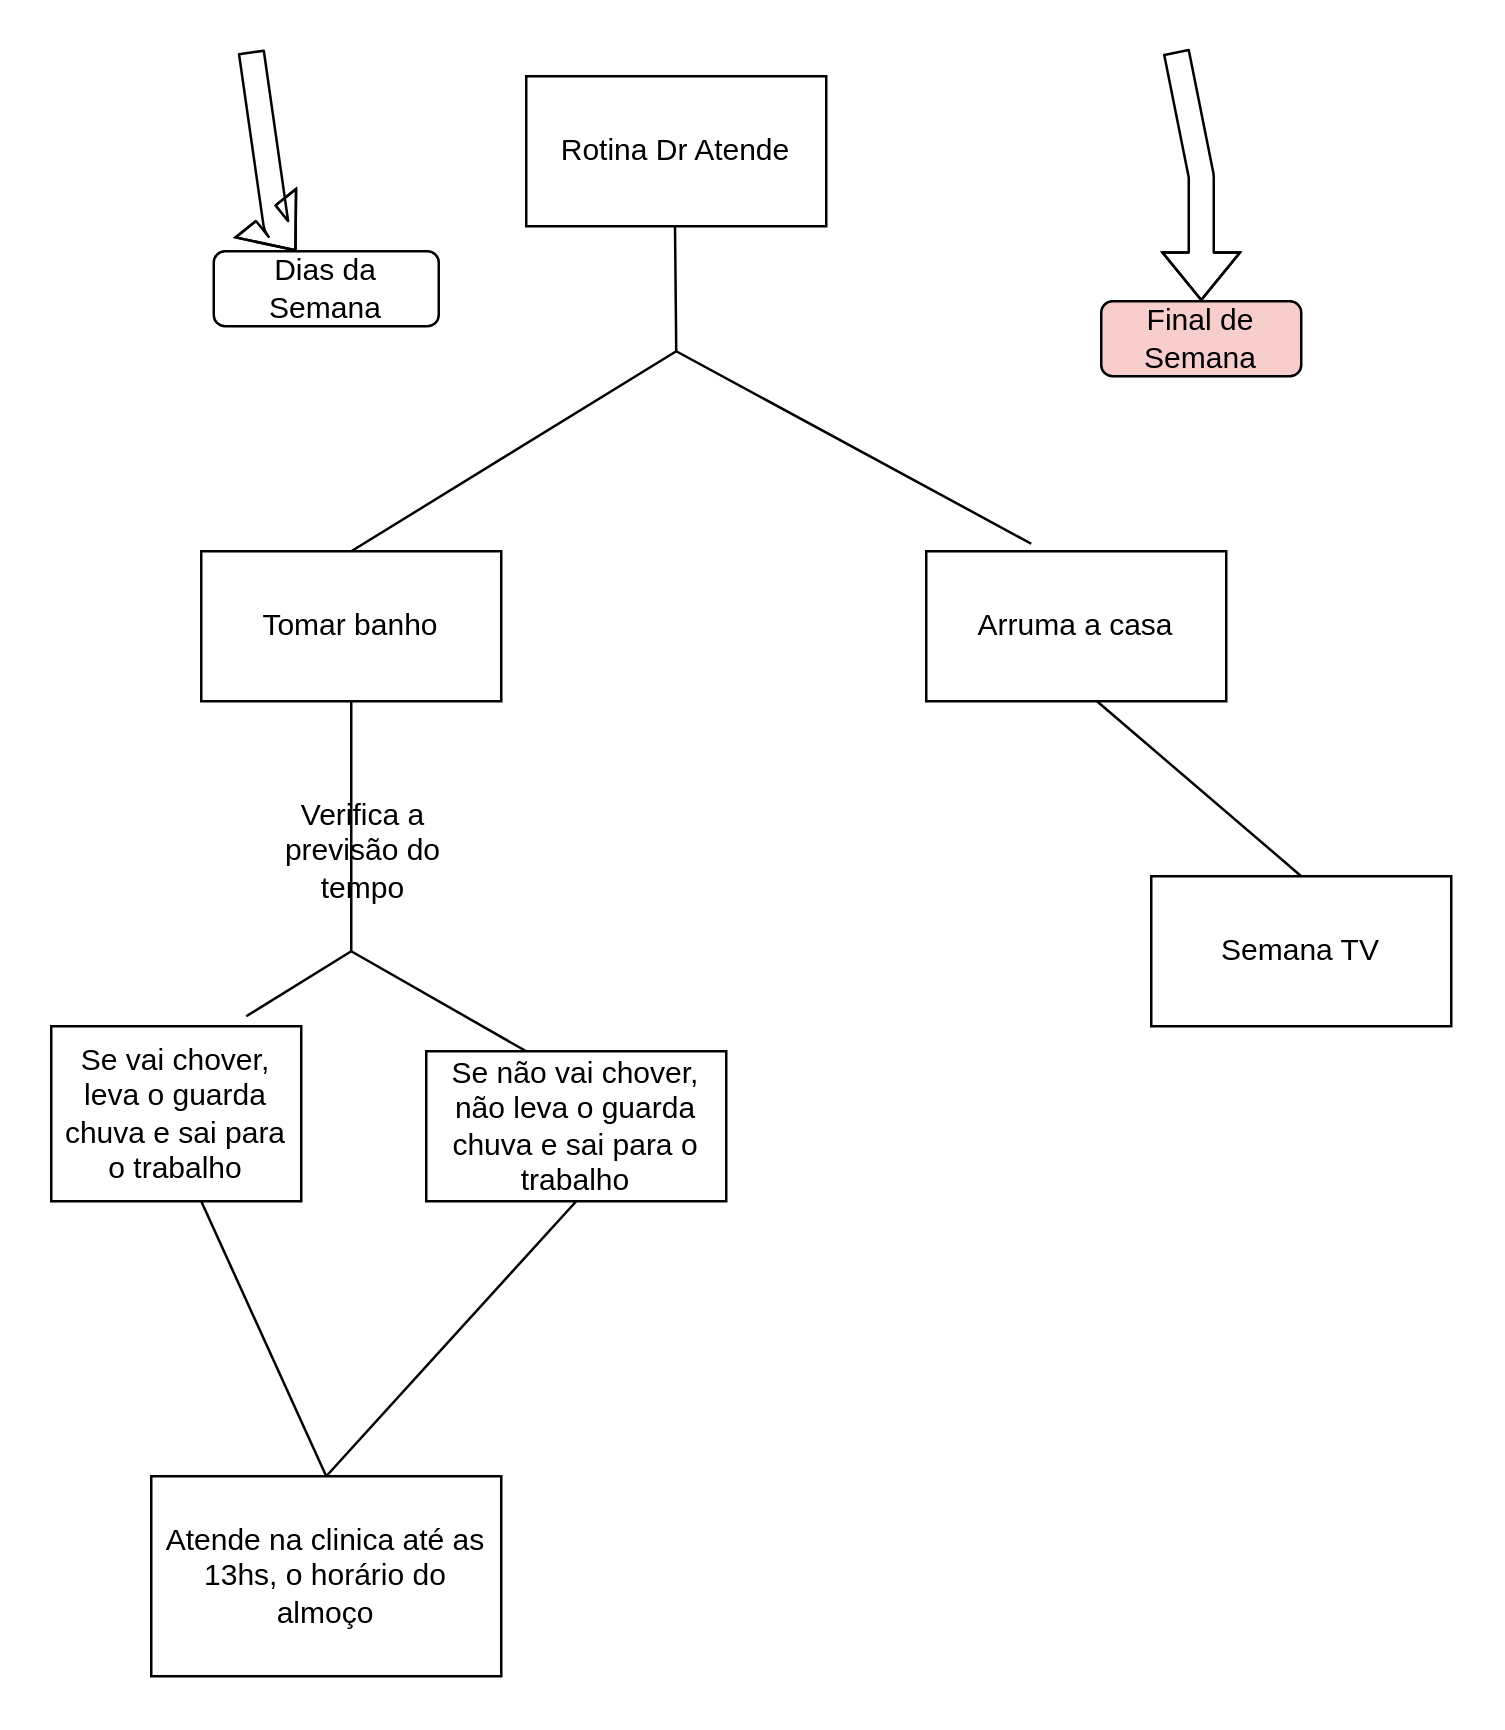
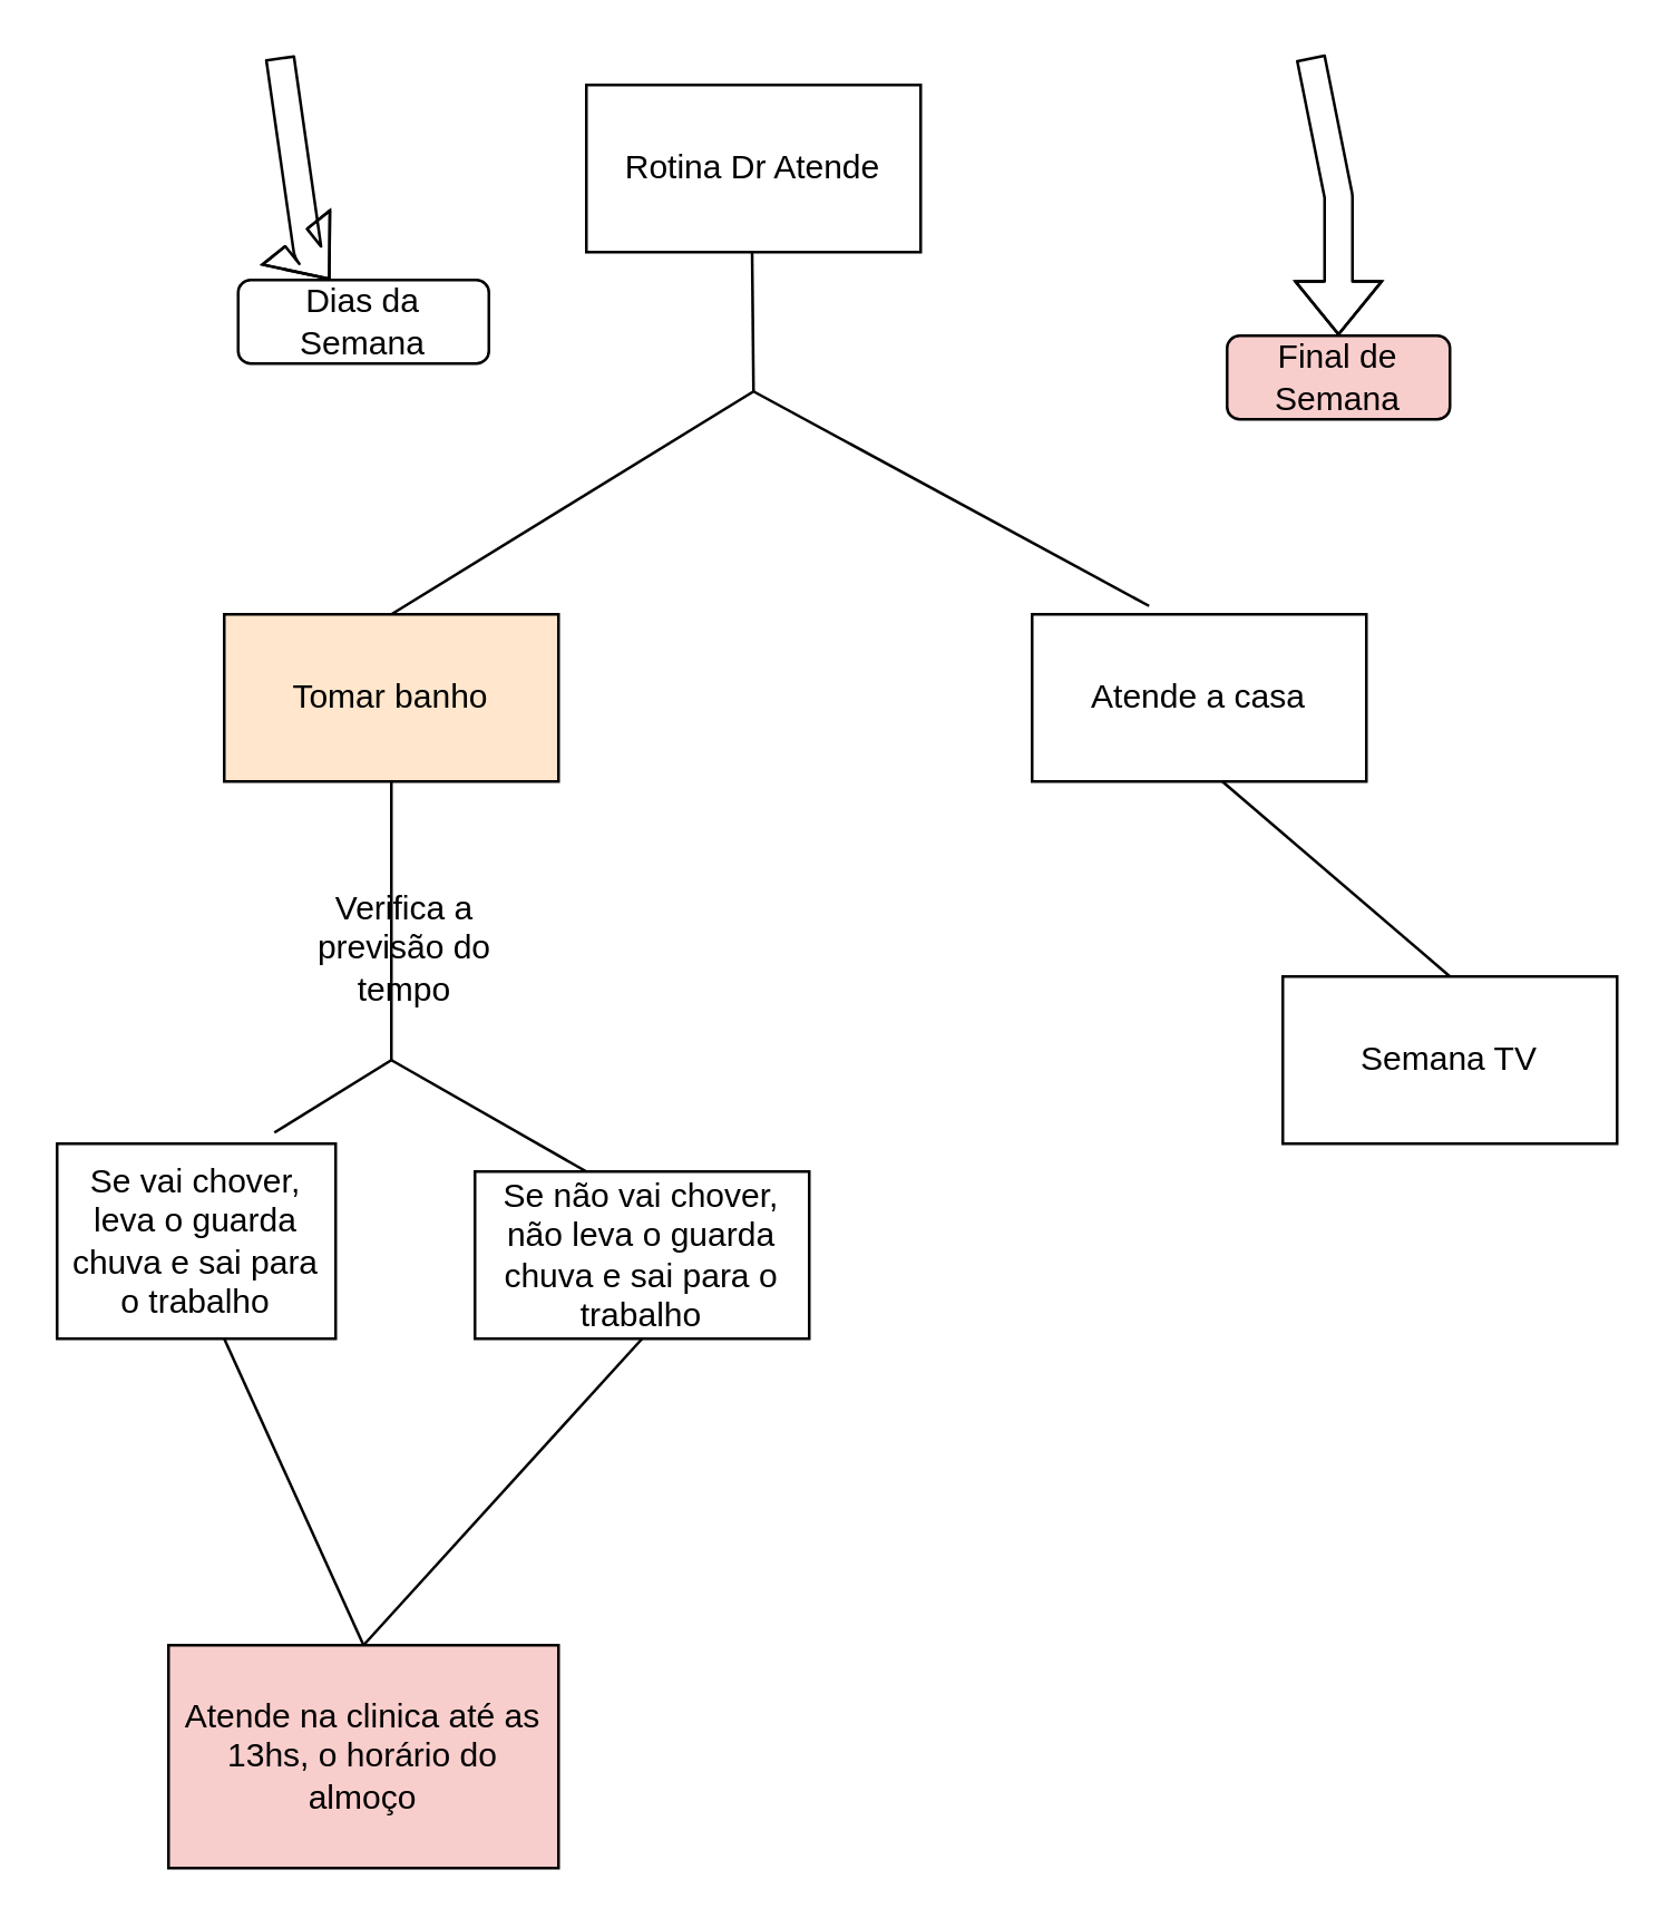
- <mxCell id="5" value="Tomar banho&lt;br&gt;" style="rounded=0;whiteSpace=wrap;html=1;" parent="1" vertex="1"><mxGeometry x="80" y="220" width="120" height="60" as="geometry" /></mxCell>
+ <mxCell id="5" value="Tomar banho&lt;br&gt;" style="rounded=0;whiteSpace=wrap;html=1;fillColor=#ffe6cc;" parent="1" vertex="1"><mxGeometry x="80" y="220" width="120" height="60" as="geometry" /></mxCell>
- <mxCell id="6" value="Arruma a casa" style="rounded=0;whiteSpace=wrap;html=1;" parent="1" vertex="1"><mxGeometry x="370" y="220" width="120" height="60" as="geometry" /></mxCell>
+ <mxCell id="6" value="Atende a casa" style="rounded=0;whiteSpace=wrap;html=1;" parent="1" vertex="1"><mxGeometry x="370" y="220" width="120" height="60" as="geometry" /></mxCell>
- <mxCell id="22" value="Atende na clinica até as 13hs, o horário do almoço" style="rounded=0;whiteSpace=wrap;html=1;" vertex="1" parent="1"><mxGeometry x="60" y="590" width="140" height="80" as="geometry" /></mxCell>
+ <mxCell id="22" value="Atende na clinica até as 13hs, o horário do almoço" style="rounded=0;whiteSpace=wrap;html=1;fillColor=#f8cecc;" vertex="1" parent="1"><mxGeometry x="60" y="590" width="140" height="80" as="geometry" /></mxCell>
